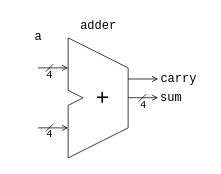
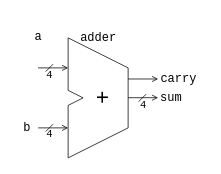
- <mxCell id="12" value="adder" style="text;html=1;align=center;verticalAlign=middle;resizable=0;points=[];autosize=1;strokeColor=none;fillColor=none;fontFamily=Courier New;fontSize=16;fontColor=default;" vertex="1" parent="2"><mxGeometry x="75" width="70" height="30" as="geometry" /></mxCell>
+ <mxCell id="12" value="adder" style="text;html=1;align=center;verticalAlign=middle;resizable=0;points=[];autosize=1;strokeColor=none;fillColor=none;fontFamily=Courier New;fontSize=16;fontColor=default;" vertex="1" parent="2"><mxGeometry x="75" y="15" width="70" height="30" as="geometry" /></mxCell>
+ <mxCell id="17" value="b" style="text;html=1;align=center;verticalAlign=middle;resizable=0;points=[];autosize=1;strokeColor=none;fillColor=none;fontFamily=Courier New;fontSize=16;fontColor=default;" vertex="1" parent="2"><mxGeometry y="135" width="30" height="30" as="geometry" /></mxCell>
